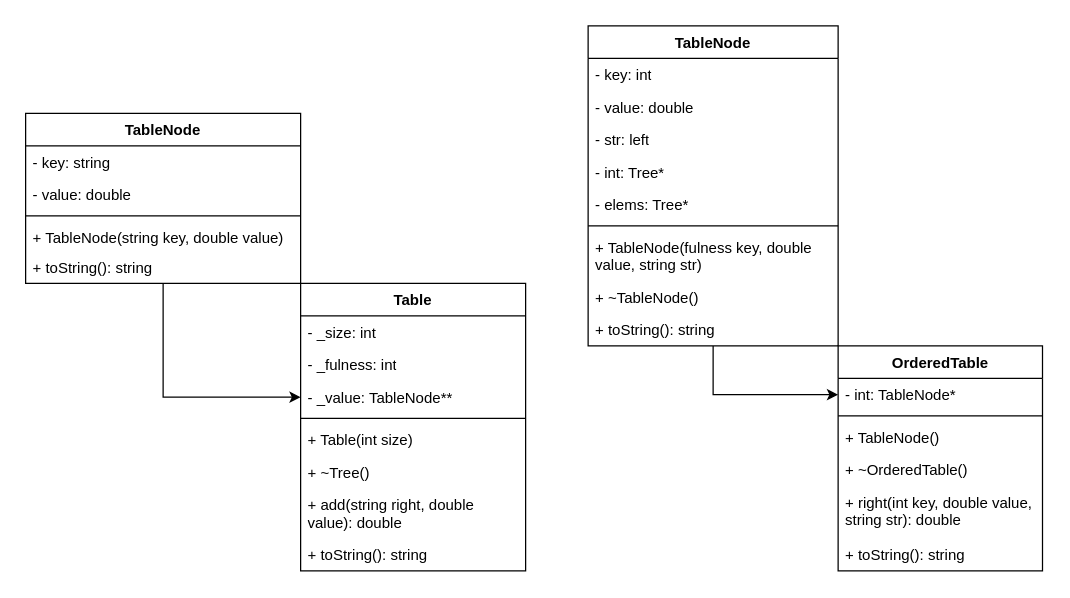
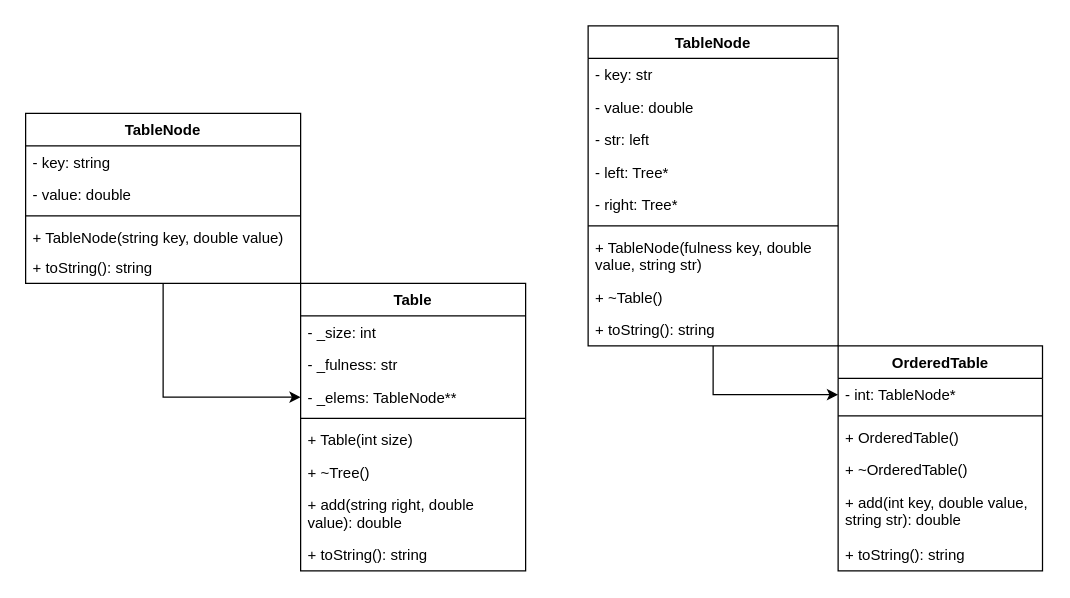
- <mxCell id="20" value="- key: int" style="text;strokeColor=none;fillColor=none;align=left;verticalAlign=top;spacingLeft=4;spacingRight=4;overflow=hidden;rotatable=0;points=[[0,0.5],[1,0.5]];portConstraint=eastwest;whiteSpace=wrap;html=1;" vertex="1" parent="19"><mxGeometry y="26" width="200" height="26" as="geometry" /></mxCell>
+ <mxCell id="20" value="- key: str" style="text;strokeColor=none;fillColor=none;align=left;verticalAlign=top;spacingLeft=4;spacingRight=4;overflow=hidden;rotatable=0;points=[[0,0.5],[1,0.5]];portConstraint=eastwest;whiteSpace=wrap;html=1;" vertex="1" parent="19"><mxGeometry y="26" width="200" height="26" as="geometry" /></mxCell>
- <mxCell id="23" value="- int: Tree*" style="text;strokeColor=none;fillColor=none;align=left;verticalAlign=top;spacingLeft=4;spacingRight=4;overflow=hidden;rotatable=0;points=[[0,0.5],[1,0.5]];portConstraint=eastwest;whiteSpace=wrap;html=1;" vertex="1" parent="19"><mxGeometry y="104" width="200" height="26" as="geometry" /></mxCell>
+ <mxCell id="23" value="- left: Tree*" style="text;strokeColor=none;fillColor=none;align=left;verticalAlign=top;spacingLeft=4;spacingRight=4;overflow=hidden;rotatable=0;points=[[0,0.5],[1,0.5]];portConstraint=eastwest;whiteSpace=wrap;html=1;" vertex="1" parent="19"><mxGeometry y="104" width="200" height="26" as="geometry" /></mxCell>
- <mxCell id="24" value="- elems: Tree*" style="text;strokeColor=none;fillColor=none;align=left;verticalAlign=top;spacingLeft=4;spacingRight=4;overflow=hidden;rotatable=0;points=[[0,0.5],[1,0.5]];portConstraint=eastwest;whiteSpace=wrap;html=1;" vertex="1" parent="19"><mxGeometry y="130" width="200" height="26" as="geometry" /></mxCell>
+ <mxCell id="24" value="- right: Tree*" style="text;strokeColor=none;fillColor=none;align=left;verticalAlign=top;spacingLeft=4;spacingRight=4;overflow=hidden;rotatable=0;points=[[0,0.5],[1,0.5]];portConstraint=eastwest;whiteSpace=wrap;html=1;" vertex="1" parent="19"><mxGeometry y="130" width="200" height="26" as="geometry" /></mxCell>
- <mxCell id="27" value="+ ~TableNode()" style="text;strokeColor=none;fillColor=none;align=left;verticalAlign=top;spacingLeft=4;spacingRight=4;overflow=hidden;rotatable=0;points=[[0,0.5],[1,0.5]];portConstraint=eastwest;whiteSpace=wrap;html=1;" vertex="1" parent="19"><mxGeometry y="204" width="200" height="26" as="geometry" /></mxCell>
+ <mxCell id="27" value="+ ~Table()" style="text;strokeColor=none;fillColor=none;align=left;verticalAlign=top;spacingLeft=4;spacingRight=4;overflow=hidden;rotatable=0;points=[[0,0.5],[1,0.5]];portConstraint=eastwest;whiteSpace=wrap;html=1;" vertex="1" parent="19"><mxGeometry y="204" width="200" height="26" as="geometry" /></mxCell>
- <mxCell id="4" value="- _fulness: int" style="text;strokeColor=none;fillColor=none;align=left;verticalAlign=top;spacingLeft=4;spacingRight=4;overflow=hidden;rotatable=0;points=[[0,0.5],[1,0.5]];portConstraint=eastwest;whiteSpace=wrap;html=1;" vertex="1" parent="2"><mxGeometry y="52" width="180" height="26" as="geometry" /></mxCell>
+ <mxCell id="4" value="- _fulness: str" style="text;strokeColor=none;fillColor=none;align=left;verticalAlign=top;spacingLeft=4;spacingRight=4;overflow=hidden;rotatable=0;points=[[0,0.5],[1,0.5]];portConstraint=eastwest;whiteSpace=wrap;html=1;" vertex="1" parent="2"><mxGeometry y="52" width="180" height="26" as="geometry" /></mxCell>
- <mxCell id="5" value="- _value: TableNode**" style="text;strokeColor=none;fillColor=none;align=left;verticalAlign=top;spacingLeft=4;spacingRight=4;overflow=hidden;rotatable=0;points=[[0,0.5],[1,0.5]];portConstraint=eastwest;whiteSpace=wrap;html=1;" vertex="1" parent="2"><mxGeometry y="78" width="180" height="26" as="geometry" /></mxCell>
+ <mxCell id="5" value="- _elems: TableNode**" style="text;strokeColor=none;fillColor=none;align=left;verticalAlign=top;spacingLeft=4;spacingRight=4;overflow=hidden;rotatable=0;points=[[0,0.5],[1,0.5]];portConstraint=eastwest;whiteSpace=wrap;html=1;" vertex="1" parent="2"><mxGeometry y="78" width="180" height="26" as="geometry" /></mxCell>
- <mxCell id="32" value="&lt;div style=&quot;text-align: center;&quot;&gt;&lt;span style=&quot;background-color: initial;&quot;&gt;+ TableNode&lt;/span&gt;&lt;span style=&quot;background-color: initial;&quot;&gt;()&lt;/span&gt;&lt;/div&gt;" style="text;strokeColor=none;fillColor=none;align=left;verticalAlign=top;spacingLeft=4;spacingRight=4;overflow=hidden;rotatable=0;points=[[0,0.5],[1,0.5]];portConstraint=eastwest;whiteSpace=wrap;html=1;" vertex="1" parent="29"><mxGeometry y="60" width="163.5" height="26" as="geometry" /></mxCell>
+ <mxCell id="32" value="&lt;div style=&quot;text-align: center;&quot;&gt;&lt;span style=&quot;background-color: initial;&quot;&gt;+ OrderedTable&lt;/span&gt;&lt;span style=&quot;background-color: initial;&quot;&gt;()&lt;/span&gt;&lt;/div&gt;" style="text;strokeColor=none;fillColor=none;align=left;verticalAlign=top;spacingLeft=4;spacingRight=4;overflow=hidden;rotatable=0;points=[[0,0.5],[1,0.5]];portConstraint=eastwest;whiteSpace=wrap;html=1;" vertex="1" parent="29"><mxGeometry y="60" width="163.5" height="26" as="geometry" /></mxCell>
- <mxCell id="34" value="+ right(int key, double value, string str): double" style="text;strokeColor=none;fillColor=none;align=left;verticalAlign=top;spacingLeft=4;spacingRight=4;overflow=hidden;rotatable=0;points=[[0,0.5],[1,0.5]];portConstraint=eastwest;whiteSpace=wrap;html=1;" vertex="1" parent="29"><mxGeometry y="112" width="163.5" height="42" as="geometry" /></mxCell>
+ <mxCell id="34" value="+ add(int key, double value, string str): double" style="text;strokeColor=none;fillColor=none;align=left;verticalAlign=top;spacingLeft=4;spacingRight=4;overflow=hidden;rotatable=0;points=[[0,0.5],[1,0.5]];portConstraint=eastwest;whiteSpace=wrap;html=1;" vertex="1" parent="29"><mxGeometry y="112" width="163.5" height="42" as="geometry" /></mxCell>
